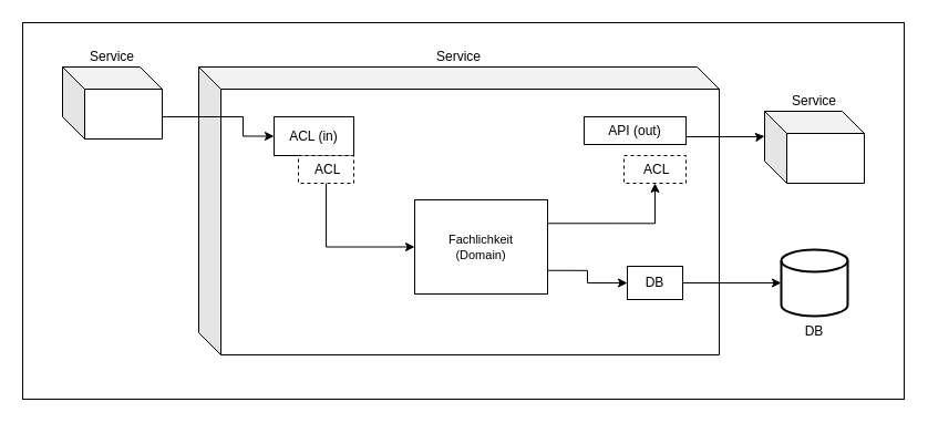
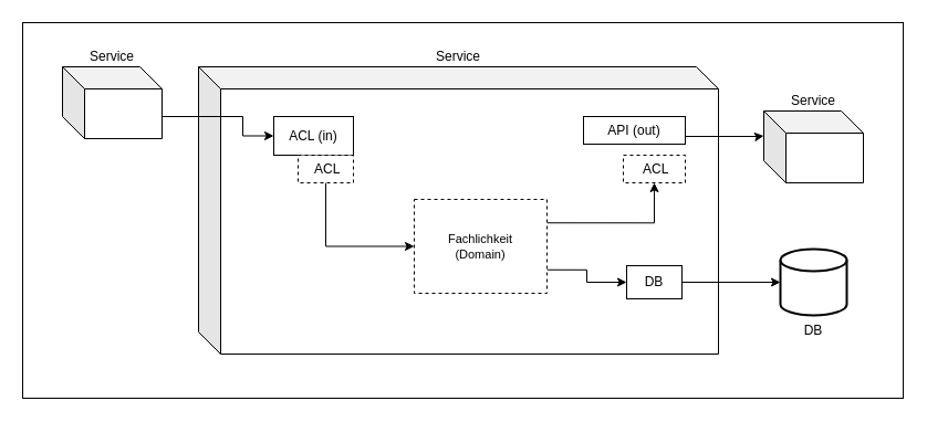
- <mxCell id="18" value="Fachlichkeit&lt;div&gt;(Domain)&lt;/div&gt;" style="rounded=0;whiteSpace=wrap;html=1;fontFamily=Helvetica;fontSize=11;fontColor=default;labelBackgroundColor=default;" vertex="1" parent="1"><mxGeometry x="374" y="180" width="120" height="85" as="geometry" /></mxCell>
+ <mxCell id="18" value="Fachlichkeit&lt;div&gt;(Domain)&lt;/div&gt;" style="rounded=0;whiteSpace=wrap;html=1;fontFamily=Helvetica;fontSize=11;fontColor=default;labelBackgroundColor=default;dashed=1;" vertex="1" parent="1"><mxGeometry x="374" y="180" width="120" height="85" as="geometry" /></mxCell>
